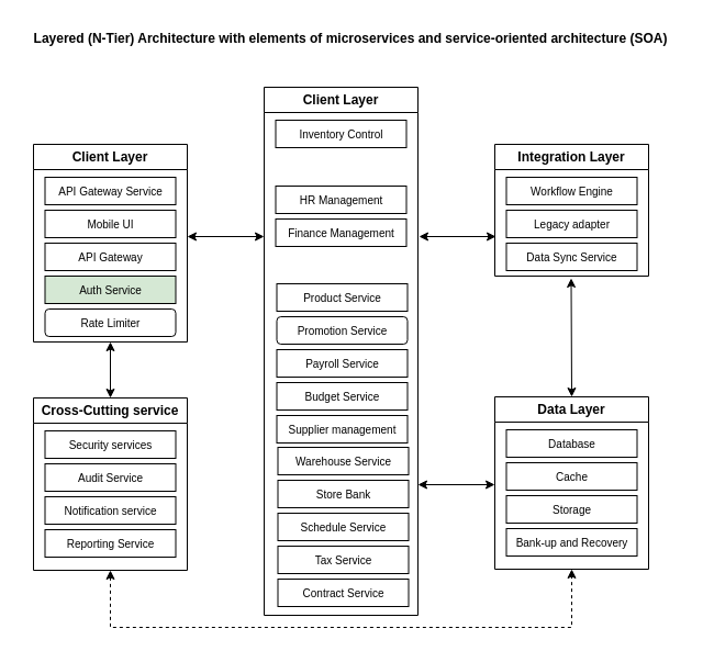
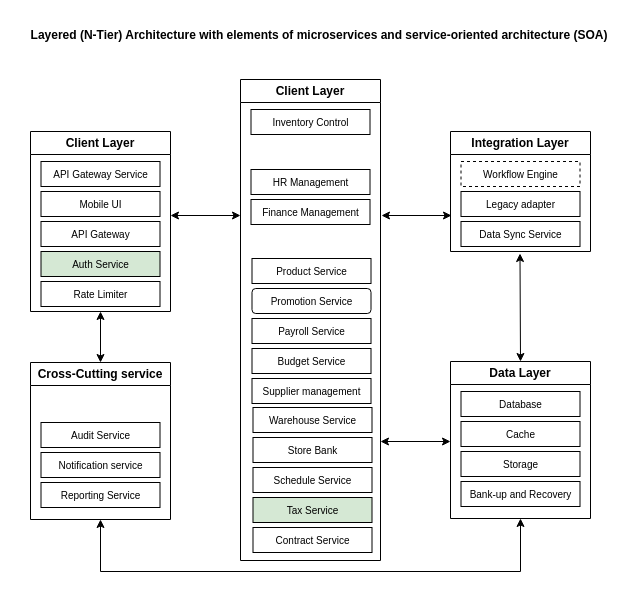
- <mxCell id="23" value="&lt;font style=&quot;font-size: 10px;&quot;&gt;Workflow Engine&lt;/font&gt;" style="rounded=0;whiteSpace=wrap;html=1;" vertex="1" parent="22"><mxGeometry x="10.5" y="30" width="119" height="25" as="geometry" /></mxCell>
+ <mxCell id="23" value="&lt;font style=&quot;font-size: 10px;&quot;&gt;Workflow Engine&lt;/font&gt;" style="rounded=0;whiteSpace=wrap;html=1;dashed=1;" vertex="1" parent="22"><mxGeometry x="10.5" y="30" width="119" height="25" as="geometry" /></mxCell>
- <mxCell id="4" value="&lt;font style=&quot;font-size: 10px;&quot;&gt;Rate Limiter&lt;/font&gt;" style="whiteSpace=wrap;html=1;rounded=1;" vertex="1" parent="2"><mxGeometry x="10.5" y="150" width="119" height="25" as="geometry" /></mxCell>
+ <mxCell id="4" value="&lt;font style=&quot;font-size: 10px;&quot;&gt;Rate Limiter&lt;/font&gt;" style="rounded=0;whiteSpace=wrap;html=1;" vertex="1" parent="2"><mxGeometry x="10.5" y="150" width="119" height="25" as="geometry" /></mxCell>
- <mxCell id="27" value="&lt;font style=&quot;font-size: 10px;&quot;&gt;Security services&lt;/font&gt;" style="rounded=0;whiteSpace=wrap;html=1;" vertex="1" parent="26"><mxGeometry x="10.5" y="30" width="119" height="25" as="geometry" /></mxCell>
- <mxCell id="19" value="&lt;font style=&quot;font-size: 10px;&quot;&gt;Tax Service&lt;/font&gt;" style="rounded=0;whiteSpace=wrap;html=1;" vertex="1" parent="1"><mxGeometry x="252.5" y="497" width="119" height="25" as="geometry" /></mxCell>
+ <mxCell id="19" value="&lt;font style=&quot;font-size: 10px;&quot;&gt;Tax Service&lt;/font&gt;" style="rounded=0;whiteSpace=wrap;html=1;fillColor=#d5e8d4;" vertex="1" parent="1"><mxGeometry x="252.5" y="497" width="119" height="25" as="geometry" /></mxCell>
- <mxCell id="41" value="" style="endArrow=classic;startArrow=classic;html=1;rounded=0;entryX=0.5;entryY=1;entryDx=0;entryDy=0;exitX=0.5;exitY=1;exitDx=0;exitDy=0;dashed=1;" edge="1" parent="1" source="26" target="31"><mxGeometry width="50" height="50" relative="1" as="geometry"><mxPoint x="530" y="371" as="sourcePoint" /><mxPoint x="529.5" y="263" as="targetPoint" /><Array as="points"><mxPoint x="100" y="571" /><mxPoint x="520" y="571" /></Array></mxGeometry></mxCell>
+ <mxCell id="41" value="" style="endArrow=classic;startArrow=classic;html=1;rounded=0;entryX=0.5;entryY=1;entryDx=0;entryDy=0;exitX=0.5;exitY=1;exitDx=0;exitDy=0;" edge="1" parent="1" source="26" target="31"><mxGeometry width="50" height="50" relative="1" as="geometry"><mxPoint x="530" y="371" as="sourcePoint" /><mxPoint x="529.5" y="263" as="targetPoint" /><Array as="points"><mxPoint x="100" y="571" /><mxPoint x="520" y="571" /></Array></mxGeometry></mxCell>
